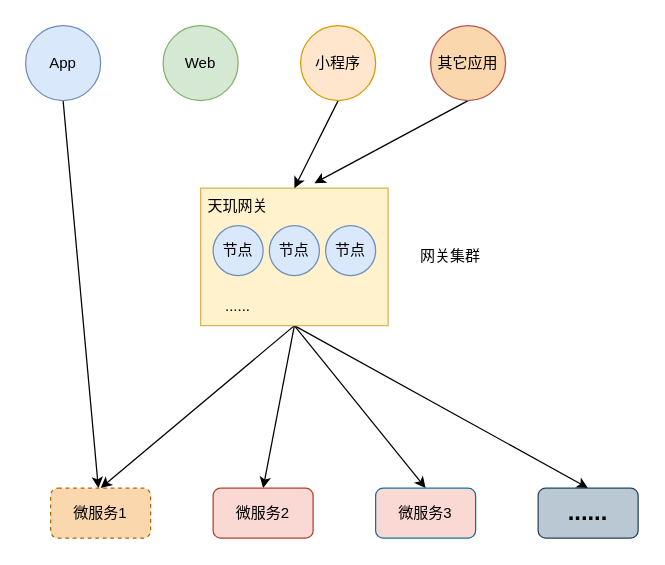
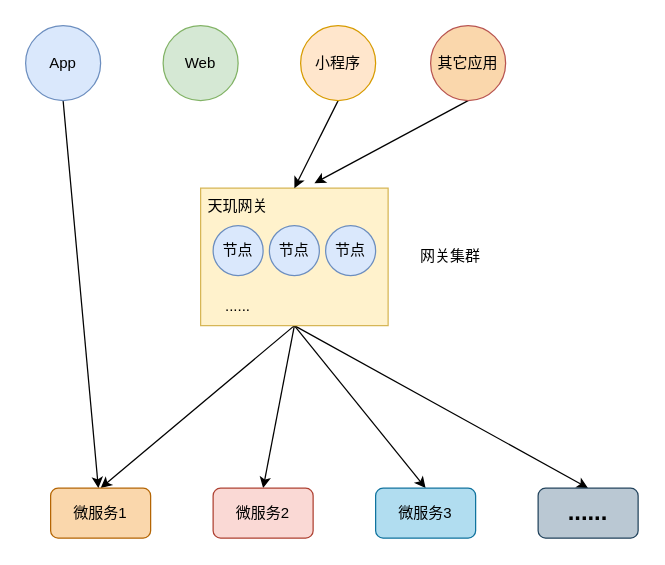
- <mxCell id="20" value="微服务1" style="rounded=1;whiteSpace=wrap;html=1;fillColor=#fad7ac;strokeColor=#b46504;dashed=1;" vertex="1" parent="1"><mxGeometry x="40" y="390" width="80" height="40" as="geometry" /></mxCell>
+ <mxCell id="20" value="微服务1" style="rounded=1;whiteSpace=wrap;html=1;fillColor=#fad7ac;strokeColor=#b46504;" vertex="1" parent="1"><mxGeometry x="40" y="390" width="80" height="40" as="geometry" /></mxCell>
- <mxCell id="22" value="微服务3" style="rounded=1;whiteSpace=wrap;html=1;fillColor=#fad9d5;strokeColor=#10739e;" vertex="1" parent="1"><mxGeometry x="300" y="390" width="80" height="40" as="geometry" /></mxCell>
+ <mxCell id="22" value="微服务3" style="rounded=1;whiteSpace=wrap;html=1;fillColor=#b1ddf0;strokeColor=#10739e;" vertex="1" parent="1"><mxGeometry x="300" y="390" width="80" height="40" as="geometry" /></mxCell>
